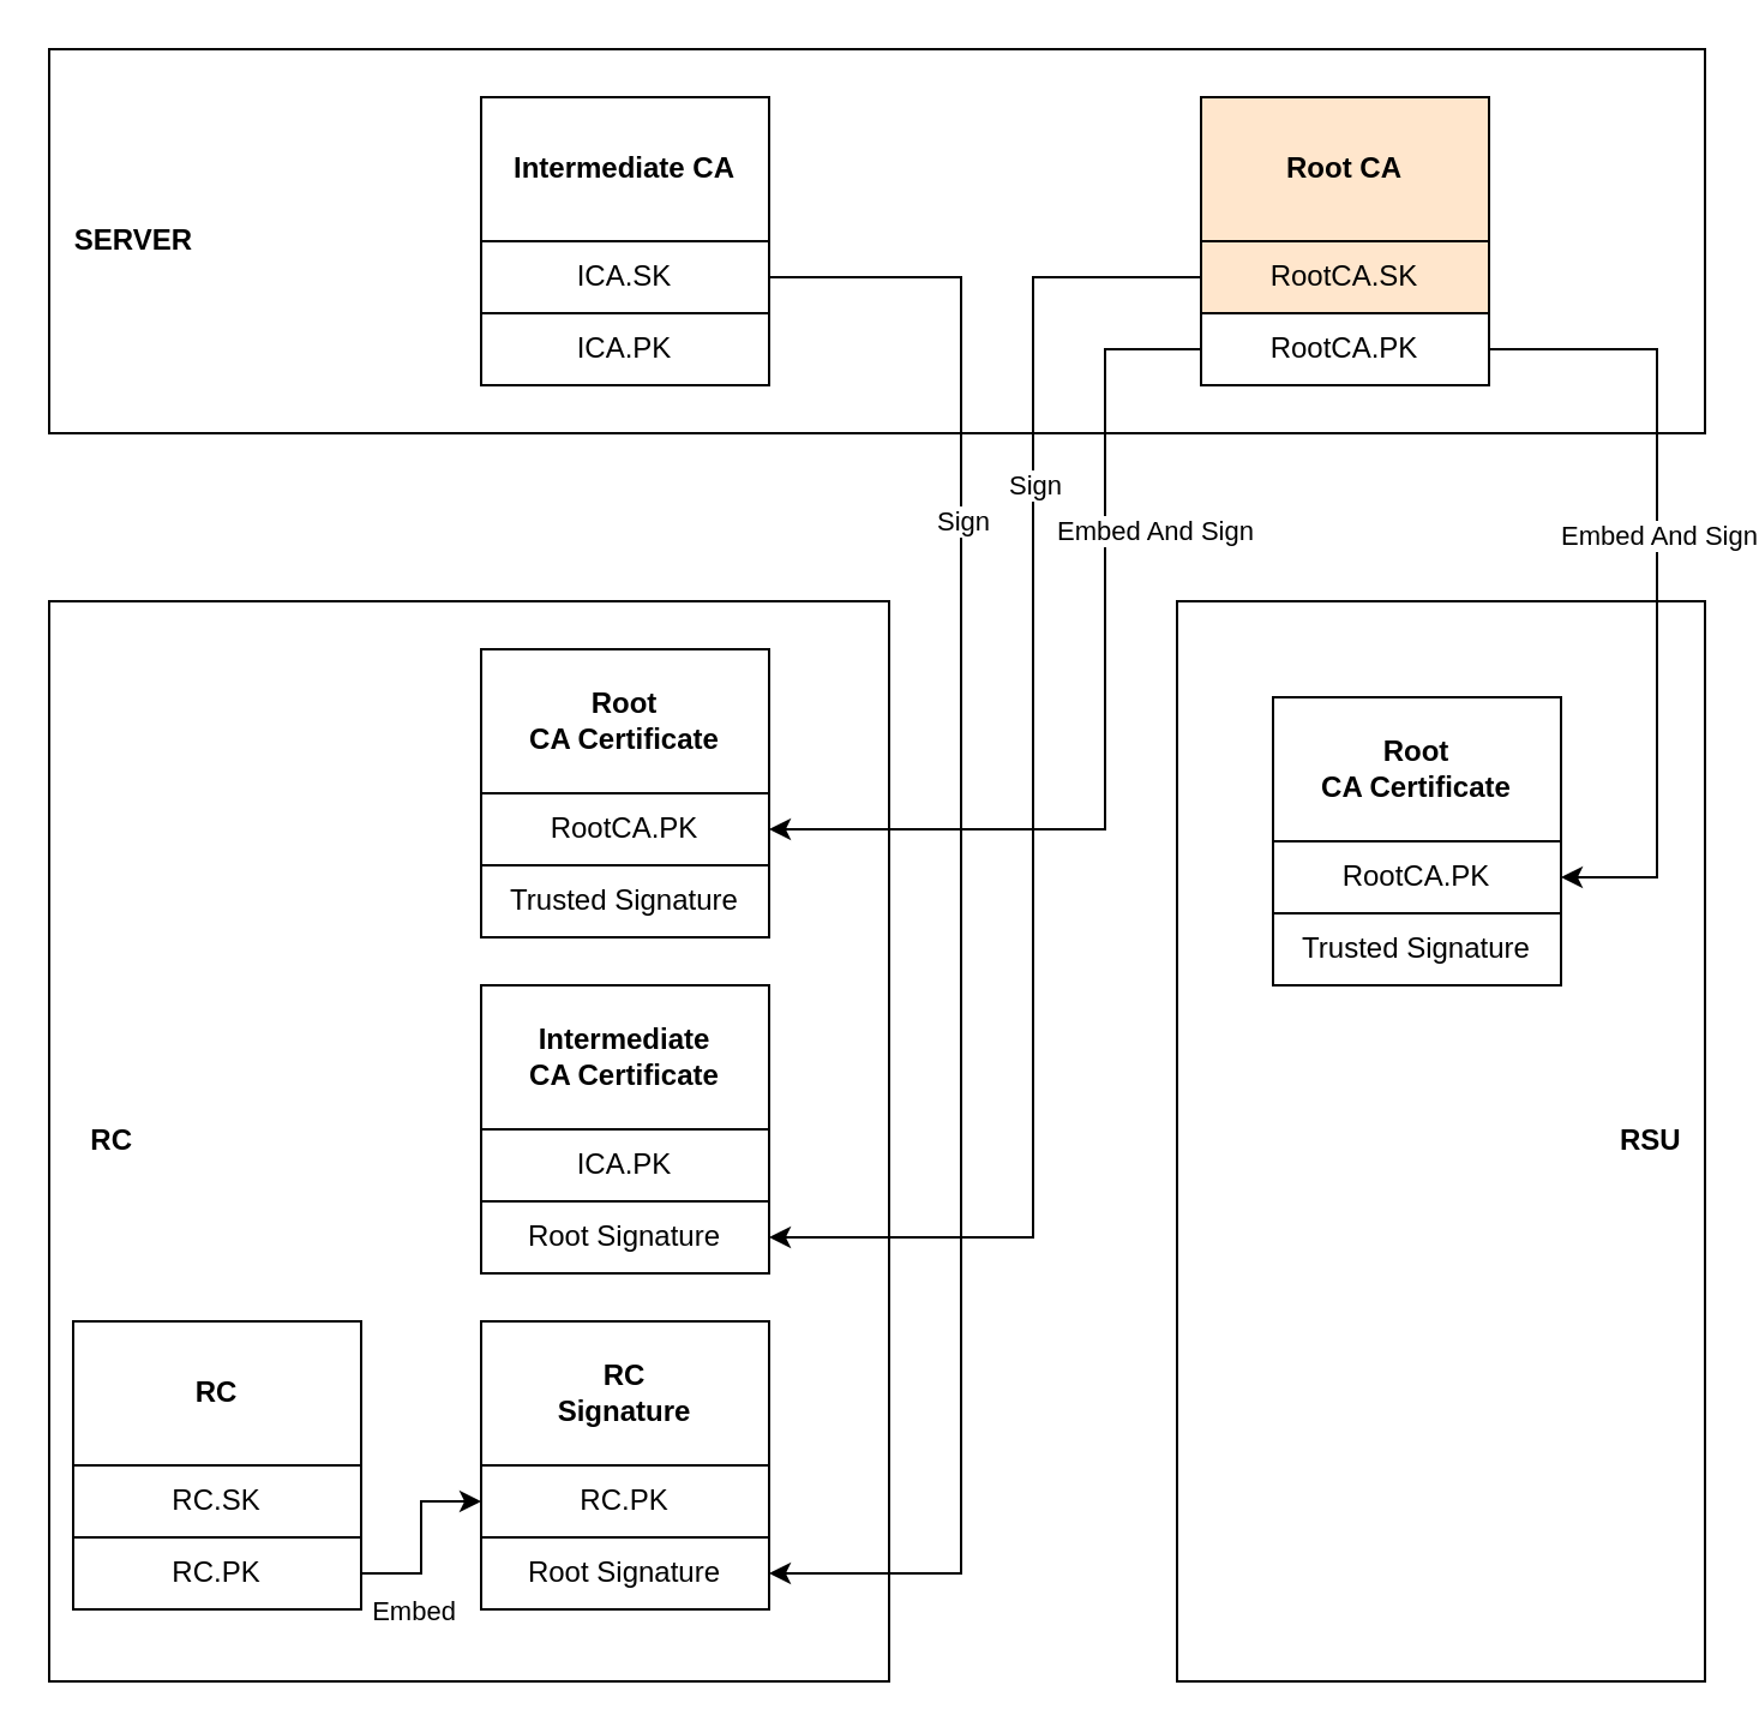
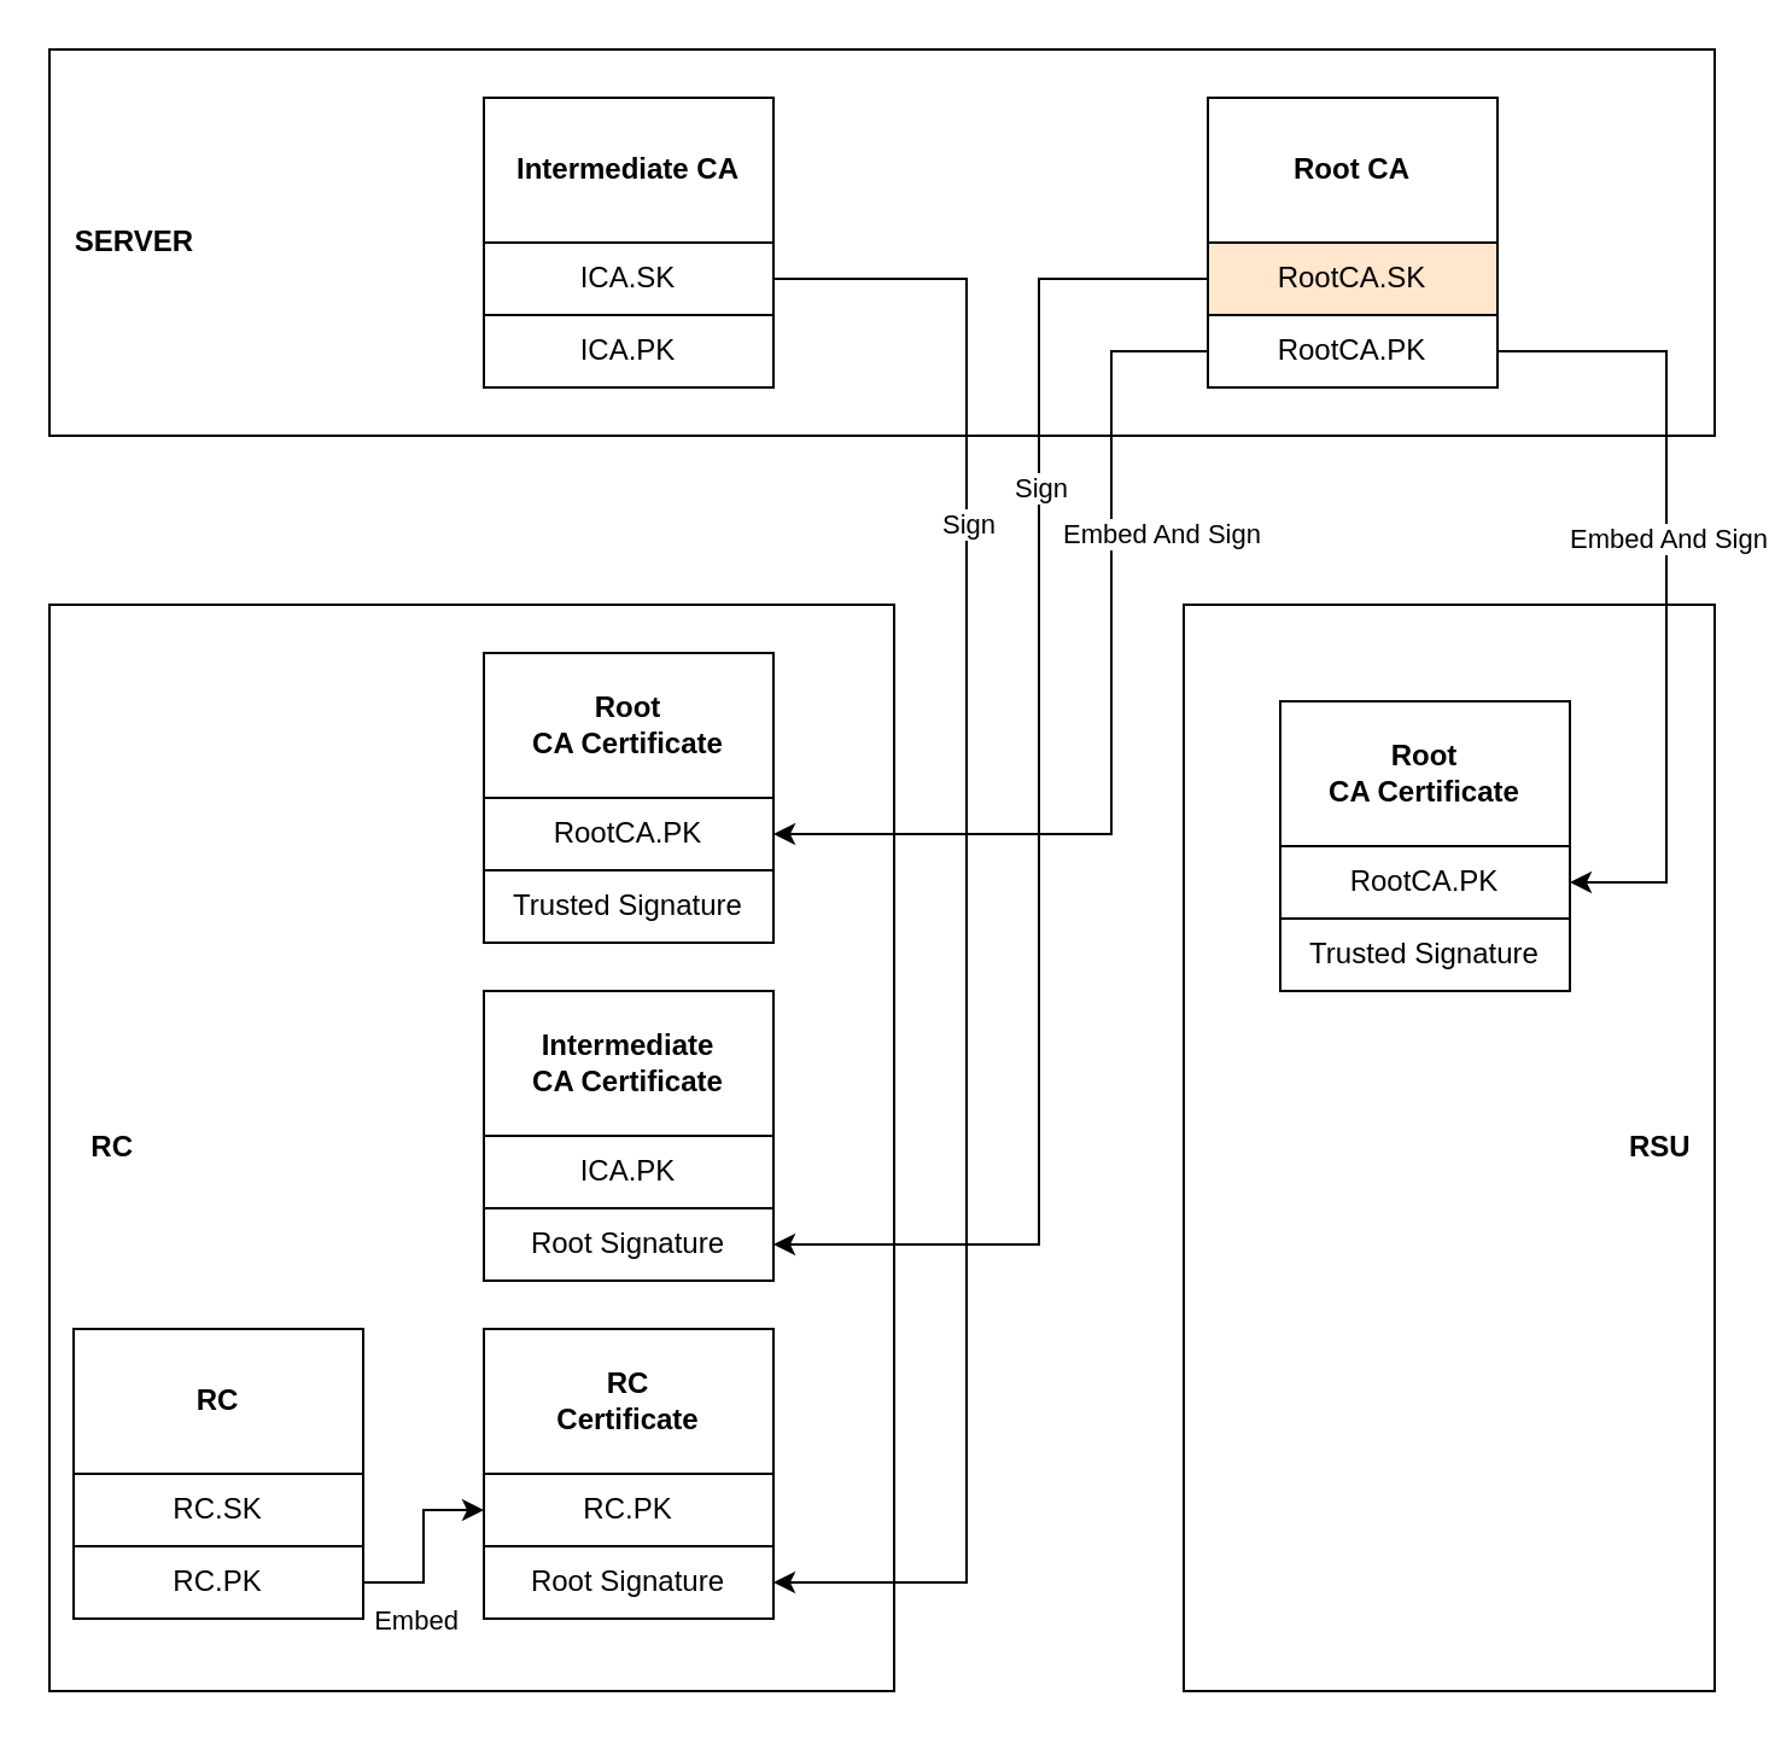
- <mxCell id="22" value="&lt;b&gt;Root CA&lt;/b&gt;" style="rounded=0;whiteSpace=wrap;html=1;fillColor=#ffe6cc;" vertex="1" parent="21"><mxGeometry width="120" height="60" as="geometry" /></mxCell>
+ <mxCell id="22" value="&lt;b&gt;Root CA&lt;/b&gt;" style="rounded=0;whiteSpace=wrap;html=1;" vertex="1" parent="21"><mxGeometry width="120" height="60" as="geometry" /></mxCell>
- <mxCell id="32" value="&lt;b&gt;RC &lt;br&gt;Signature&lt;/b&gt;" style="rounded=0;whiteSpace=wrap;html=1;" vertex="1" parent="31"><mxGeometry width="120" height="60" as="geometry" /></mxCell>
+ <mxCell id="32" value="&lt;b&gt;RC &lt;br&gt;Certificate&lt;/b&gt;" style="rounded=0;whiteSpace=wrap;html=1;" vertex="1" parent="31"><mxGeometry width="120" height="60" as="geometry" /></mxCell>
